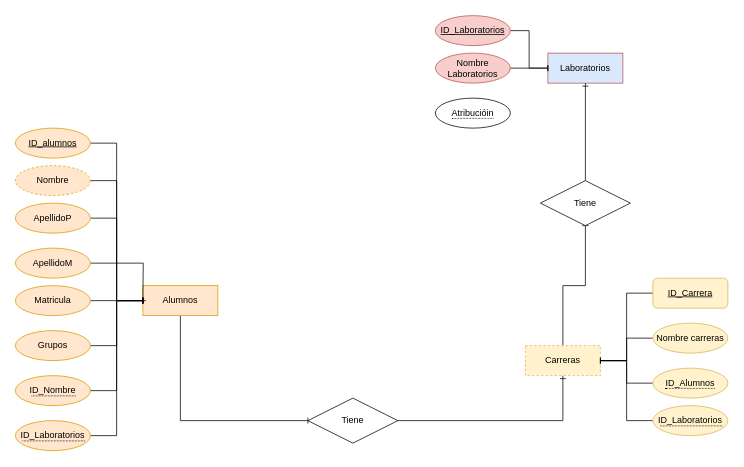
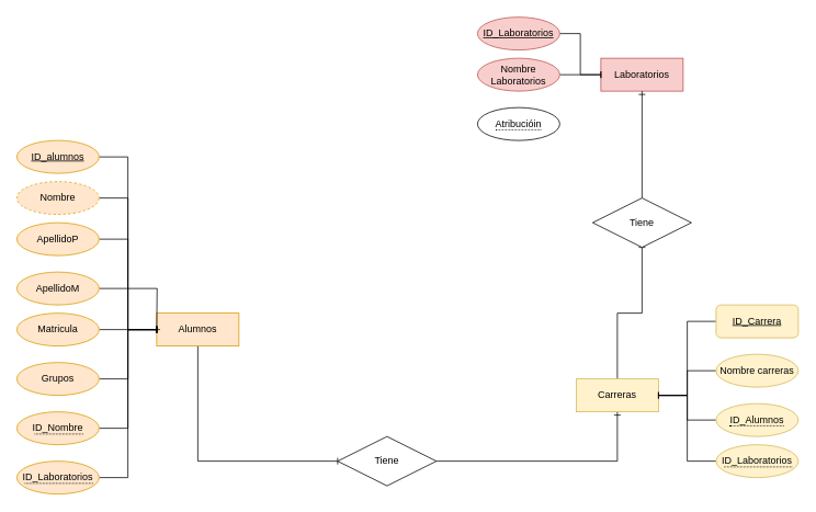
- <mxCell id="32" value="Laboratorios" style="whiteSpace=wrap;html=1;align=center;fillColor=#dae8fc;strokeColor=#b85450;" parent="1" vertex="1"><mxGeometry x="730" y="70" width="100" height="40" as="geometry" /></mxCell>
+ <mxCell id="32" value="Laboratorios" style="whiteSpace=wrap;html=1;align=center;fillColor=#f8cecc;strokeColor=#b85450;" parent="1" vertex="1"><mxGeometry x="730" y="70" width="100" height="40" as="geometry" /></mxCell>
- <mxCell id="25" value="Carreras" style="whiteSpace=wrap;html=1;align=center;fillColor=#fff2cc;strokeColor=#d6b656;dashed=1;" parent="1" vertex="1"><mxGeometry x="700" y="460" width="100" height="40" as="geometry" /></mxCell>
+ <mxCell id="25" value="Carreras" style="whiteSpace=wrap;html=1;align=center;fillColor=#fff2cc;strokeColor=#d6b656;" parent="1" vertex="1"><mxGeometry x="700" y="460" width="100" height="40" as="geometry" /></mxCell>
